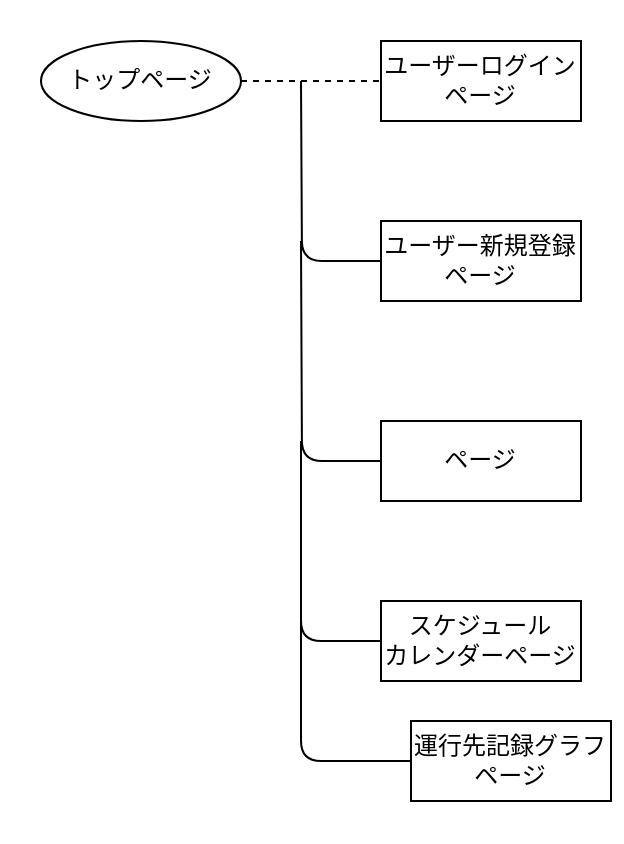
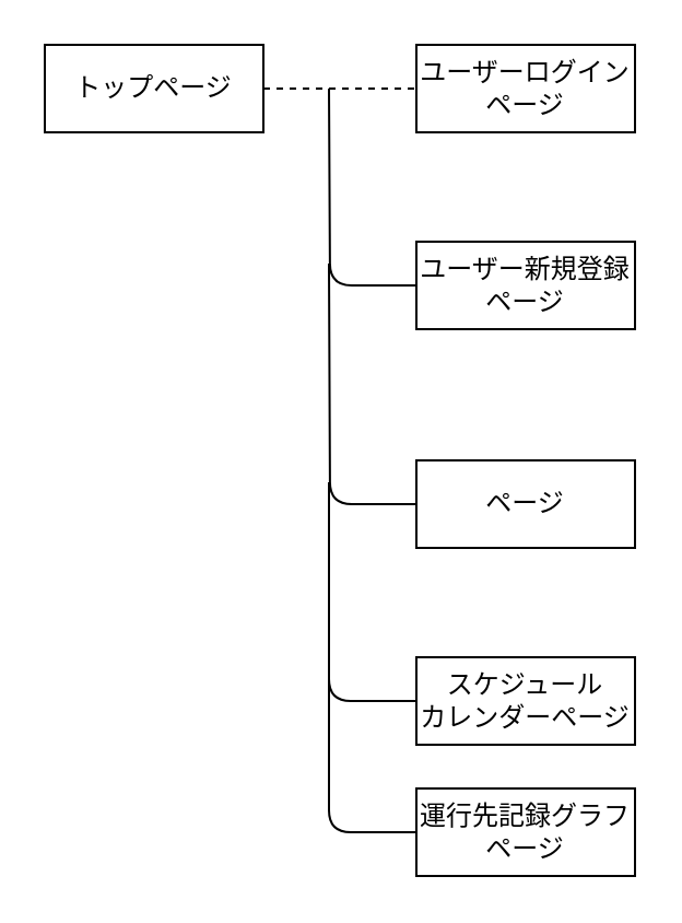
- <mxCell id="3" value="トップページ" style="ellipse;whiteSpace=wrap;html=1;align=center;" parent="1" vertex="1"><mxGeometry x="20" y="20" width="100" height="40" as="geometry" /></mxCell>
+ <mxCell id="3" value="トップページ" style="whiteSpace=wrap;html=1;align=center;" parent="1" vertex="1"><mxGeometry x="20" y="20" width="100" height="40" as="geometry" /></mxCell>
- <mxCell id="12" value="運行先記録グラフ&lt;br&gt;ページ" style="rounded=0;whiteSpace=wrap;html=1;" vertex="1" parent="1"><mxGeometry x="205" y="360" width="100" height="40" as="geometry" /></mxCell>
+ <mxCell id="12" value="運行先記録グラフ&lt;br&gt;ページ" style="rounded=0;whiteSpace=wrap;html=1;" vertex="1" parent="1"><mxGeometry x="190" y="360" width="100" height="40" as="geometry" /></mxCell>
